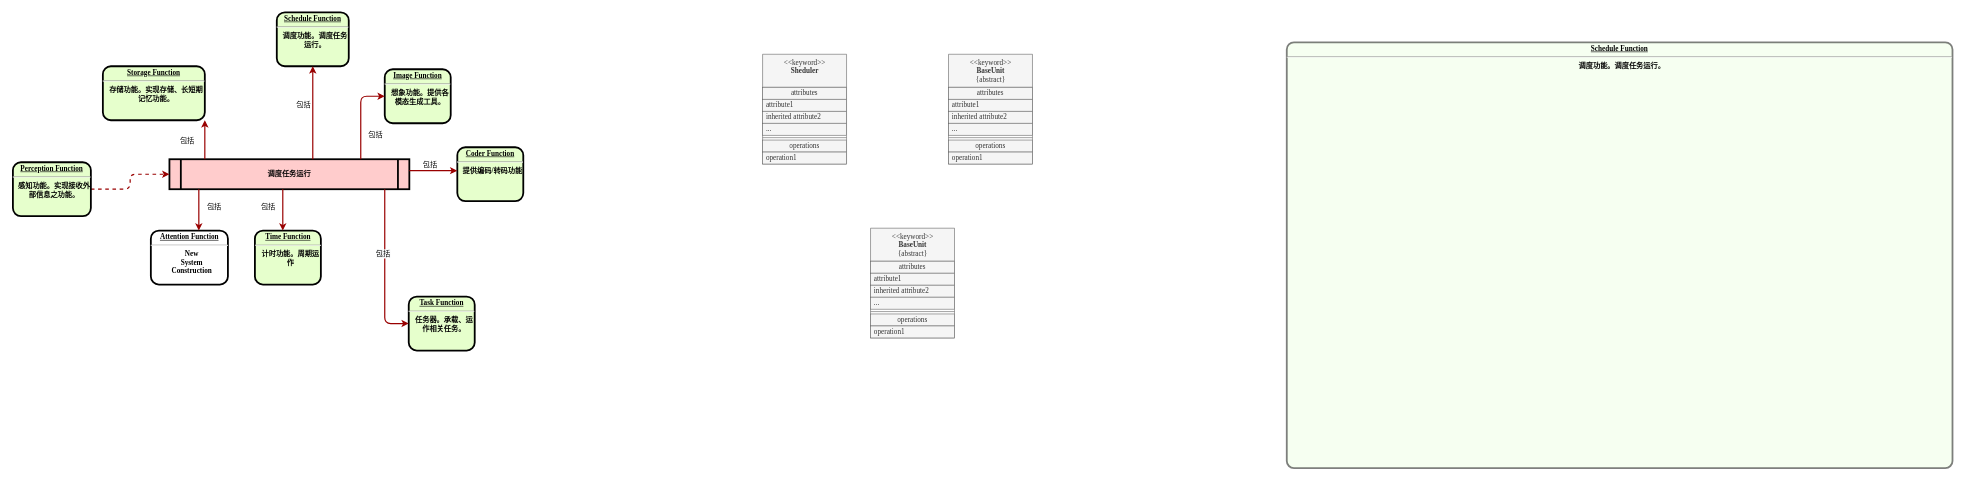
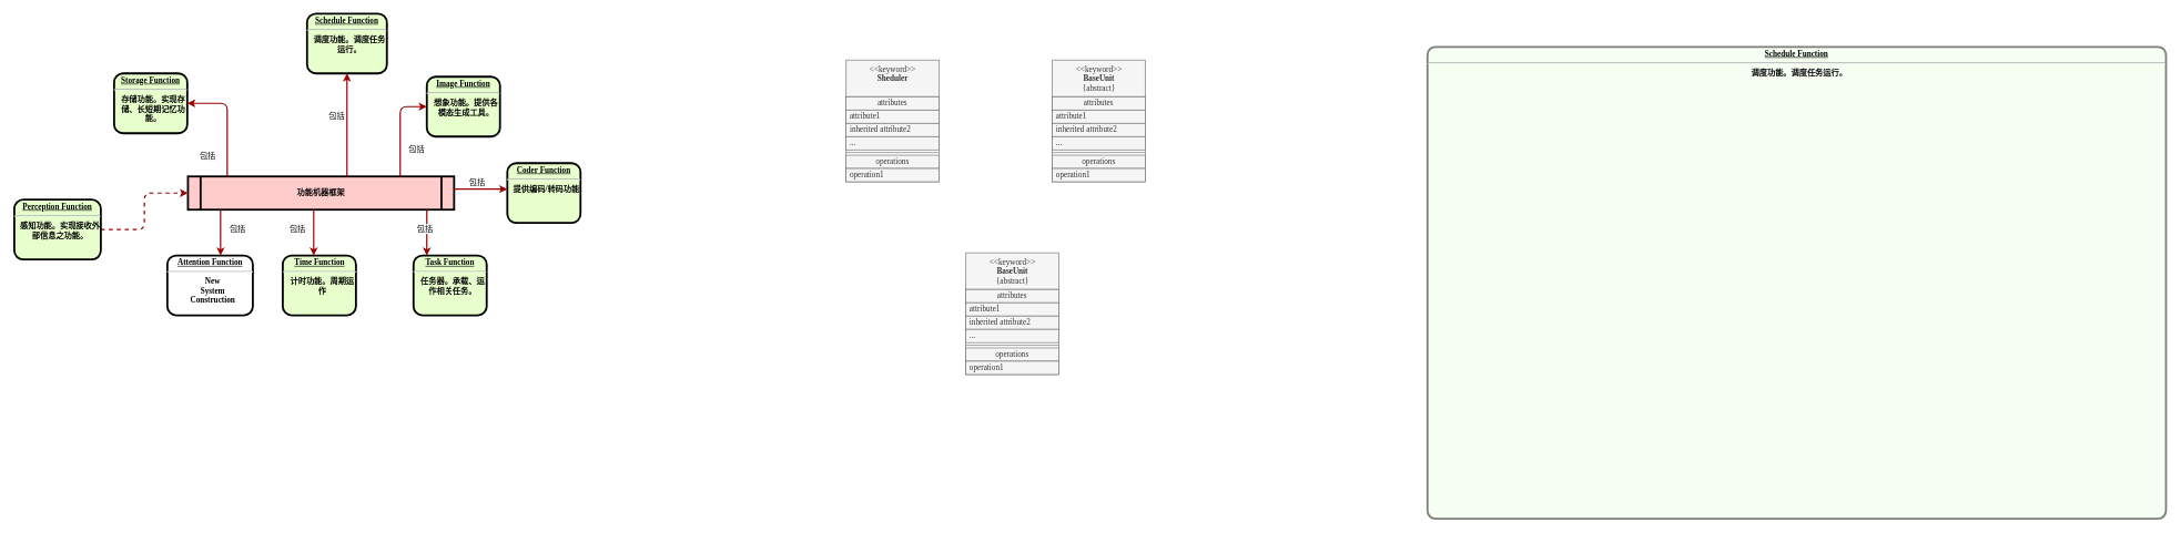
- <mxCell id="2" value="&lt;p style=&quot;margin: 0px; margin-top: 4px; text-align: center; text-decoration: underline;&quot;&gt;&lt;strong&gt;Storage Function&lt;/strong&gt;&lt;/p&gt;&lt;hr&gt;&lt;p style=&quot;margin: 0px; margin-left: 8px;&quot;&gt;存储功能。实现存储、长短期记忆功能。&lt;/p&gt;" style="verticalAlign=middle;align=center;overflow=fill;fontSize=12;fontFamily=Times New Roman;html=1;rounded=1;fontStyle=1;strokeWidth=3;fillColor=#E6FFCC;whiteSpace=wrap;" parent="1" vertex="1"><mxGeometry x="170" y="110" width="170" height="90" as="geometry" /></mxCell>
+ <mxCell id="2" value="&lt;p style=&quot;margin: 0px; margin-top: 4px; text-align: center; text-decoration: underline;&quot;&gt;&lt;strong&gt;Storage Function&lt;/strong&gt;&lt;/p&gt;&lt;hr&gt;&lt;p style=&quot;margin: 0px; margin-left: 8px;&quot;&gt;存储功能。实现存储、长短期记忆功能。&lt;/p&gt;" style="verticalAlign=middle;align=center;overflow=fill;fontSize=12;fontFamily=Times New Roman;html=1;rounded=1;fontStyle=1;strokeWidth=3;fillColor=#E6FFCC;whiteSpace=wrap;" parent="1" vertex="1"><mxGeometry x="170" y="110" width="110" height="90" as="geometry" /></mxCell>
- <mxCell id="3" value="调度任务运行" style="shape=process;whiteSpace=wrap;align=center;verticalAlign=middle;size=0.048;fontStyle=1;strokeWidth=3;fillColor=#FFCCCC;fontFamily=Times New Roman;" parent="1" vertex="1"><mxGeometry x="281" y="265" width="400" height="50" as="geometry" /></mxCell>
+ <mxCell id="3" value="功能机器框架" style="shape=process;whiteSpace=wrap;align=center;verticalAlign=middle;size=0.048;fontStyle=1;strokeWidth=3;fillColor=#FFCCCC;fontFamily=Times New Roman;" parent="1" vertex="1"><mxGeometry x="281" y="265" width="400" height="50" as="geometry" /></mxCell>
- <mxCell id="25" value="&lt;p style=&quot;margin: 0px; margin-top: 4px; text-align: center; text-decoration: underline;&quot;&gt;&lt;strong&gt;Perception Function&lt;/strong&gt;&lt;/p&gt;&lt;hr&gt;&lt;p style=&quot;margin: 0px; margin-left: 8px;&quot;&gt;感知功能。实现接收外部信息之功能。&lt;/p&gt;" style="verticalAlign=middle;align=center;overflow=fill;fontSize=12;fontFamily=Times New Roman;html=1;rounded=1;fontStyle=1;strokeWidth=3;fillColor=#E6FFCC;whiteSpace=wrap;" parent="1" vertex="1"><mxGeometry x="20" y="270" width="130" height="90" as="geometry" /></mxCell>
+ <mxCell id="25" value="&lt;p style=&quot;margin: 0px; margin-top: 4px; text-align: center; text-decoration: underline;&quot;&gt;&lt;strong&gt;Perception Function&lt;/strong&gt;&lt;/p&gt;&lt;hr&gt;&lt;p style=&quot;margin: 0px; margin-left: 8px;&quot;&gt;感知功能。实现接收外部信息之功能。&lt;/p&gt;" style="verticalAlign=middle;align=center;overflow=fill;fontSize=12;fontFamily=Times New Roman;html=1;rounded=1;fontStyle=1;strokeWidth=3;fillColor=#E6FFCC;whiteSpace=wrap;" parent="1" vertex="1"><mxGeometry x="20" y="300" width="130" height="90" as="geometry" /></mxCell>
- <mxCell id="7" value="&lt;p style=&quot;margin: 0px; margin-top: 4px; text-align: center; text-decoration: underline;&quot;&gt;Task Function&lt;/p&gt;&lt;hr&gt;&lt;p style=&quot;margin: 0px; margin-left: 8px;&quot;&gt;任务器。承载、运作相关任务。&lt;/p&gt;" style="verticalAlign=middle;align=center;overflow=fill;fontSize=12;fontFamily=Times New Roman;html=1;rounded=1;fontStyle=1;strokeWidth=3;fillColor=#E6FFCC;whiteSpace=wrap;" parent="1" vertex="1"><mxGeometry x="680" y="494" width="110" height="90" as="geometry" /></mxCell>
+ <mxCell id="7" value="&lt;p style=&quot;margin: 0px; margin-top: 4px; text-align: center; text-decoration: underline;&quot;&gt;Task Function&lt;/p&gt;&lt;hr&gt;&lt;p style=&quot;margin: 0px; margin-left: 8px;&quot;&gt;任务器。承载、运作相关任务。&lt;/p&gt;" style="verticalAlign=middle;align=center;overflow=fill;fontSize=12;fontFamily=Times New Roman;html=1;rounded=1;fontStyle=1;strokeWidth=3;fillColor=#E6FFCC;whiteSpace=wrap;" parent="1" vertex="1"><mxGeometry x="620" y="384" width="110" height="90" as="geometry" /></mxCell>
